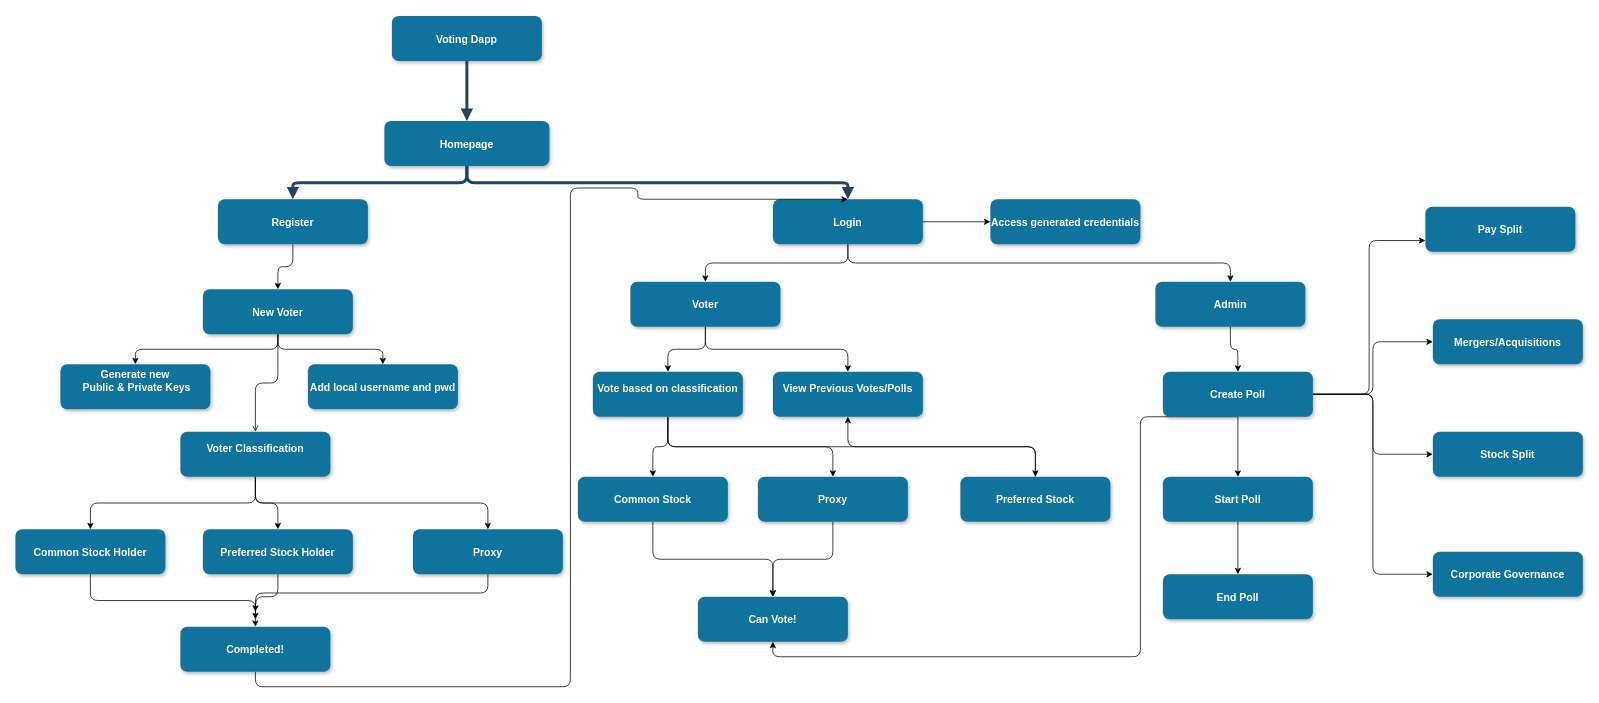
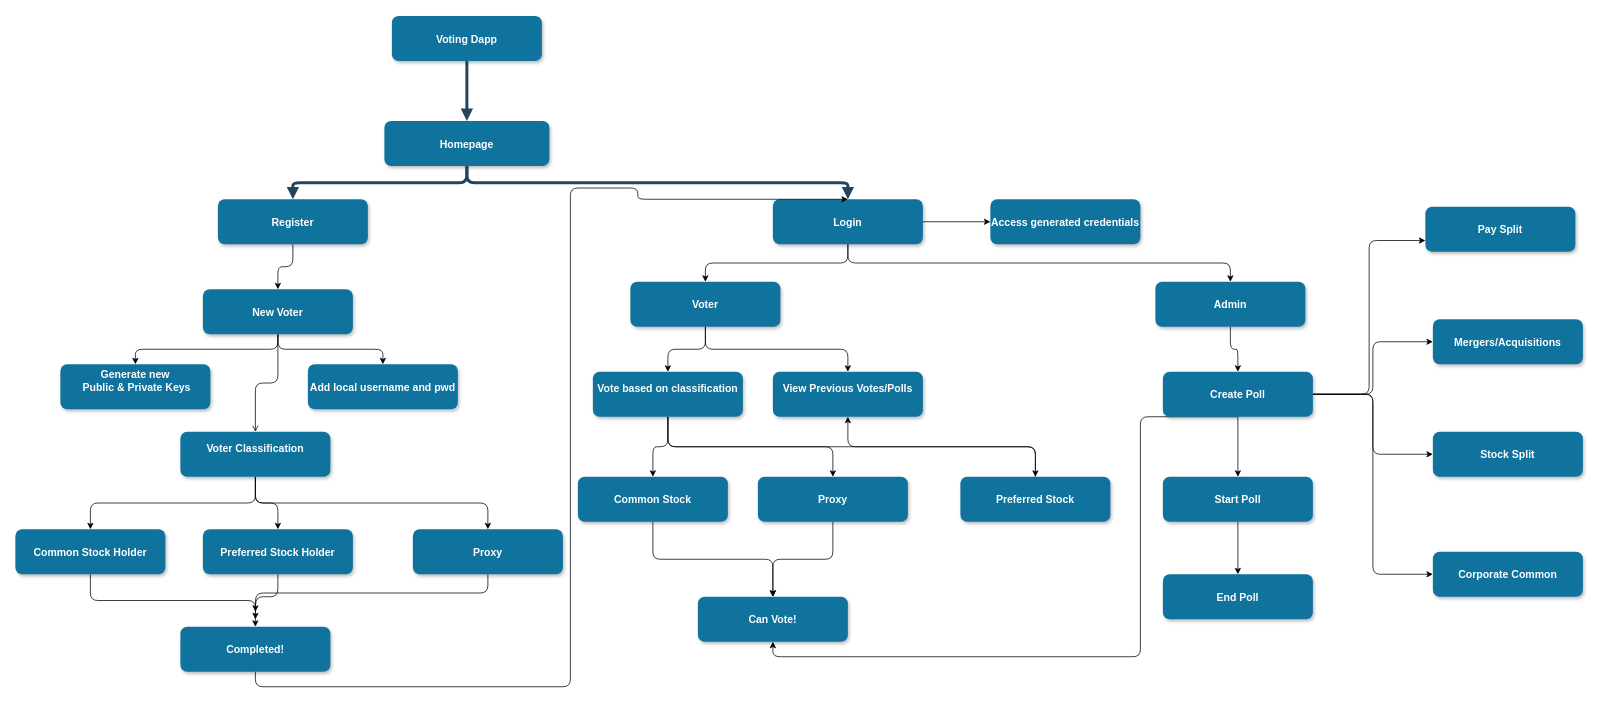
- <mxCell id="58" value="Corporate Governance" style="rounded=1;fillColor=#10739E;strokeColor=none;shadow=1;gradientColor=none;fontStyle=1;fontColor=#FFFFFF;fontSize=14;" parent="1" vertex="1"><mxGeometry x="1910" y="735" width="200" height="60" as="geometry" /></mxCell>
+ <mxCell id="58" value="Corporate Common" style="rounded=1;fillColor=#10739E;strokeColor=none;shadow=1;gradientColor=none;fontStyle=1;fontColor=#FFFFFF;fontSize=14;" parent="1" vertex="1"><mxGeometry x="1910" y="735" width="200" height="60" as="geometry" /></mxCell>
